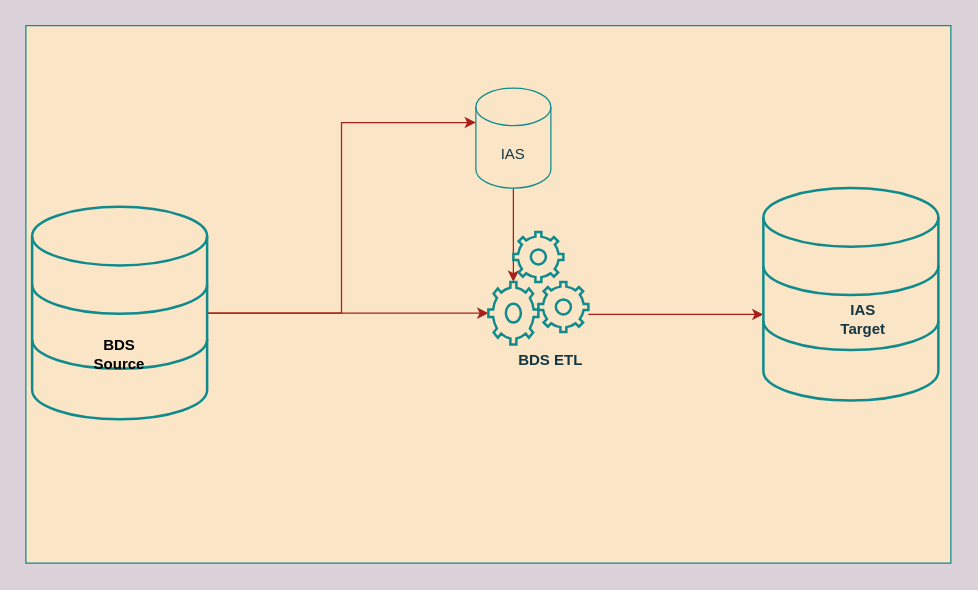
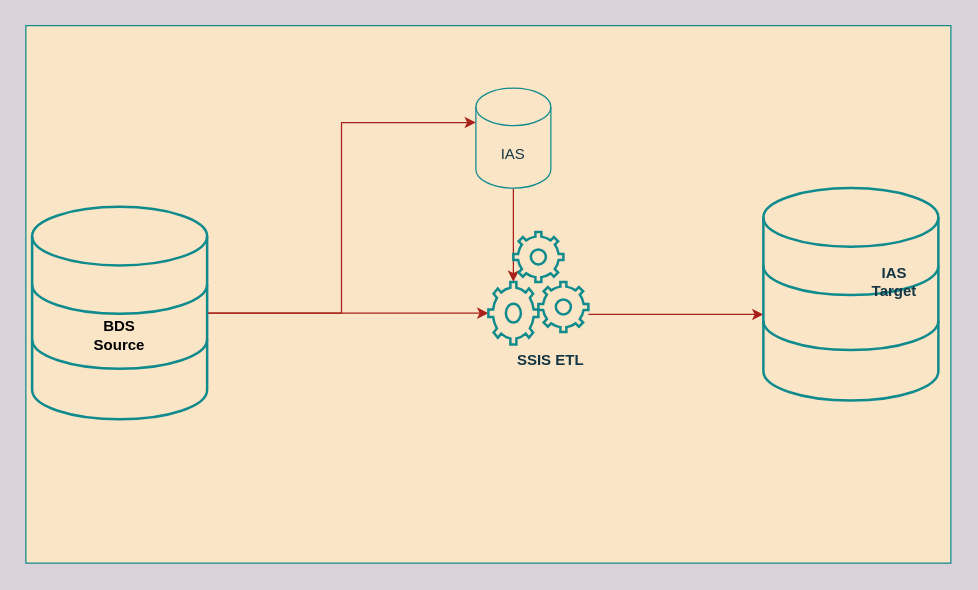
- <mxCell id="15" value="IAS Target" style="text;html=1;align=center;verticalAlign=middle;whiteSpace=wrap;rounded=0;fontColor=#143642;fontStyle=1" parent="1" vertex="1"><mxGeometry x="670" y="245" width="40" height="20" as="geometry" /></mxCell>
+ <mxCell id="15" value="IAS Target" style="text;html=1;align=center;verticalAlign=middle;whiteSpace=wrap;rounded=0;fontColor=#143642;fontStyle=1" parent="1" vertex="1"><mxGeometry x="695" y="215" width="40" height="20" as="geometry" /></mxCell>
- <mxCell id="11" value="&lt;b&gt;&lt;font color=&quot;#000000&quot;&gt;BDS Source&lt;/font&gt;&lt;/b&gt;" style="text;html=1;strokeColor=none;fillColor=none;align=center;verticalAlign=middle;whiteSpace=wrap;rounded=0;fontColor=#143642;" parent="1" vertex="1"><mxGeometry x="70" y="270" width="50" height="25" as="geometry" /></mxCell>
+ <mxCell id="11" value="&lt;b&gt;&lt;font color=&quot;#000000&quot;&gt;BDS Source&lt;/font&gt;&lt;/b&gt;" style="text;html=1;strokeColor=none;fillColor=none;align=center;verticalAlign=middle;whiteSpace=wrap;rounded=0;fontColor=#143642;" parent="1" vertex="1"><mxGeometry x="70" y="255" width="50" height="25" as="geometry" /></mxCell>
- <mxCell id="16" value="&lt;b&gt;BDS ETL&lt;/b&gt;" style="text;html=1;strokeColor=none;fillColor=none;align=center;verticalAlign=middle;whiteSpace=wrap;rounded=0;fontColor=#143642;" parent="1" vertex="1"><mxGeometry x="380" y="265" width="120" height="45" as="geometry" /></mxCell>
+ <mxCell id="16" value="&lt;b&gt;SSIS ETL&lt;/b&gt;" style="text;html=1;strokeColor=none;fillColor=none;align=center;verticalAlign=middle;whiteSpace=wrap;rounded=0;fontColor=#143642;" parent="1" vertex="1"><mxGeometry x="380" y="265" width="120" height="45" as="geometry" /></mxCell>
